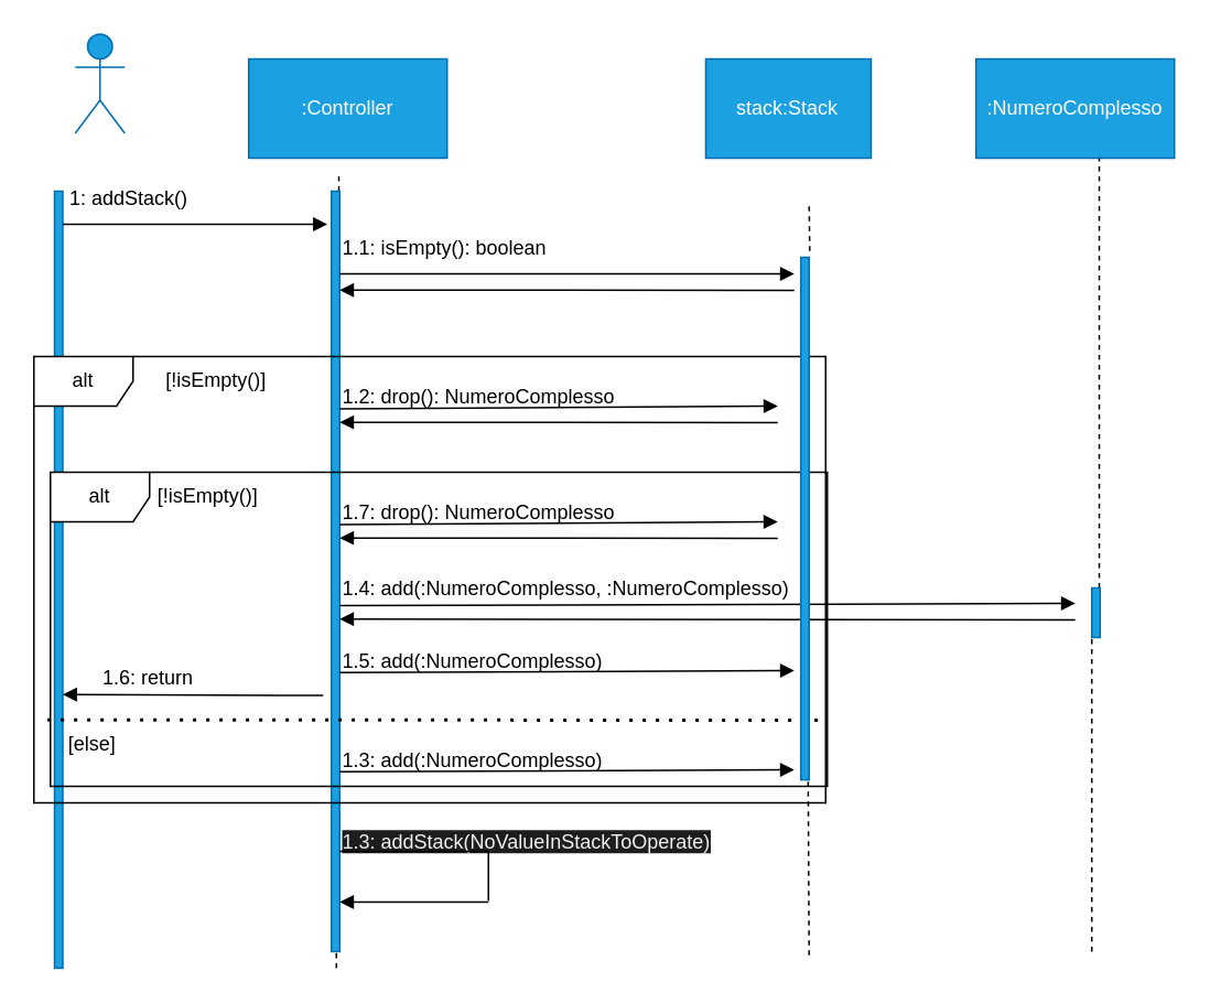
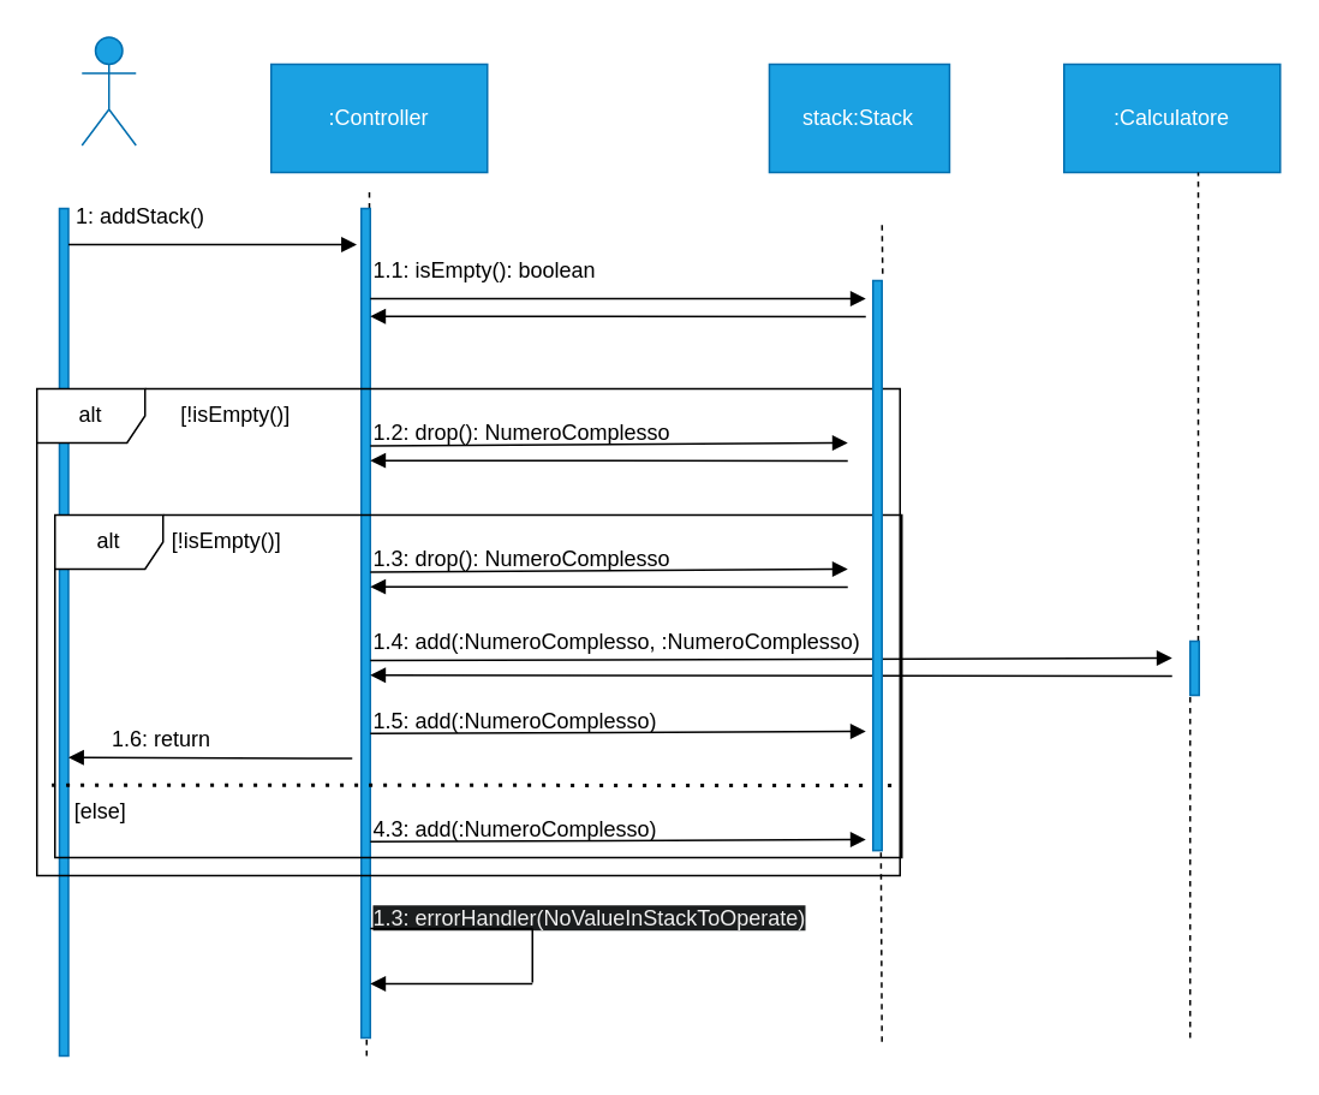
- <mxCell id="22" value=":NumeroComplesso" style="rounded=0;whiteSpace=wrap;html=1;fillColor=#1ba1e2;fontColor=#ffffff;strokeColor=#006EAF;" parent="1" vertex="1"><mxGeometry x="590" y="35" width="120" height="60" as="geometry" /></mxCell>
+ <mxCell id="22" value=":Calculatore" style="rounded=0;whiteSpace=wrap;html=1;fillColor=#1ba1e2;fontColor=#ffffff;strokeColor=#006EAF;" parent="1" vertex="1"><mxGeometry x="590" y="35" width="120" height="60" as="geometry" /></mxCell>
- <mxCell id="35" value="1.7: drop(): NumeroComplesso" style="text;html=1;strokeColor=none;fillColor=none;align=left;verticalAlign=middle;whiteSpace=wrap;rounded=0;" parent="1" vertex="1"><mxGeometry x="205" y="295" width="195" height="30" as="geometry" /></mxCell>
+ <mxCell id="35" value="1.3: drop(): NumeroComplesso" style="text;html=1;strokeColor=none;fillColor=none;align=left;verticalAlign=middle;whiteSpace=wrap;rounded=0;" parent="1" vertex="1"><mxGeometry x="205" y="295" width="195" height="30" as="geometry" /></mxCell>
- <mxCell id="38" value="1.3: add(:NumeroComplesso)" style="text;html=1;strokeColor=none;fillColor=none;align=left;verticalAlign=middle;whiteSpace=wrap;rounded=0;" parent="1" vertex="1"><mxGeometry x="205" y="445" width="205" height="30" as="geometry" /></mxCell>
+ <mxCell id="38" value="4.3: add(:NumeroComplesso)" style="text;html=1;strokeColor=none;fillColor=none;align=left;verticalAlign=middle;whiteSpace=wrap;rounded=0;" parent="1" vertex="1"><mxGeometry x="205" y="445" width="205" height="30" as="geometry" /></mxCell>
- <mxCell id="42" value="&lt;span style=&quot;color: rgb(240, 240, 240); font-family: Helvetica; font-size: 12px; font-style: normal; font-variant-ligatures: normal; font-variant-caps: normal; font-weight: 400; letter-spacing: normal; orphans: 2; text-align: left; text-indent: 0px; text-transform: none; widows: 2; word-spacing: 0px; -webkit-text-stroke-width: 0px; background-color: rgb(27, 29, 30); text-decoration-thickness: initial; text-decoration-style: initial; text-decoration-color: initial; float: none; display: inline !important;&quot;&gt;1.3: addStack(NoValueInStackToOperate)&lt;/span&gt;" style="text;whiteSpace=wrap;html=1;" parent="1" vertex="1"><mxGeometry x="205" y="495" width="245" height="20" as="geometry" /></mxCell>
+ <mxCell id="42" value="&lt;span style=&quot;color: rgb(240, 240, 240); font-family: Helvetica; font-size: 12px; font-style: normal; font-variant-ligatures: normal; font-variant-caps: normal; font-weight: 400; letter-spacing: normal; orphans: 2; text-align: left; text-indent: 0px; text-transform: none; widows: 2; word-spacing: 0px; -webkit-text-stroke-width: 0px; background-color: rgb(27, 29, 30); text-decoration-thickness: initial; text-decoration-style: initial; text-decoration-color: initial; float: none; display: inline !important;&quot;&gt;1.3: errorHandler(NoValueInStackToOperate)&lt;/span&gt;" style="text;whiteSpace=wrap;html=1;" parent="1" vertex="1"><mxGeometry x="205" y="495" width="245" height="20" as="geometry" /></mxCell>
